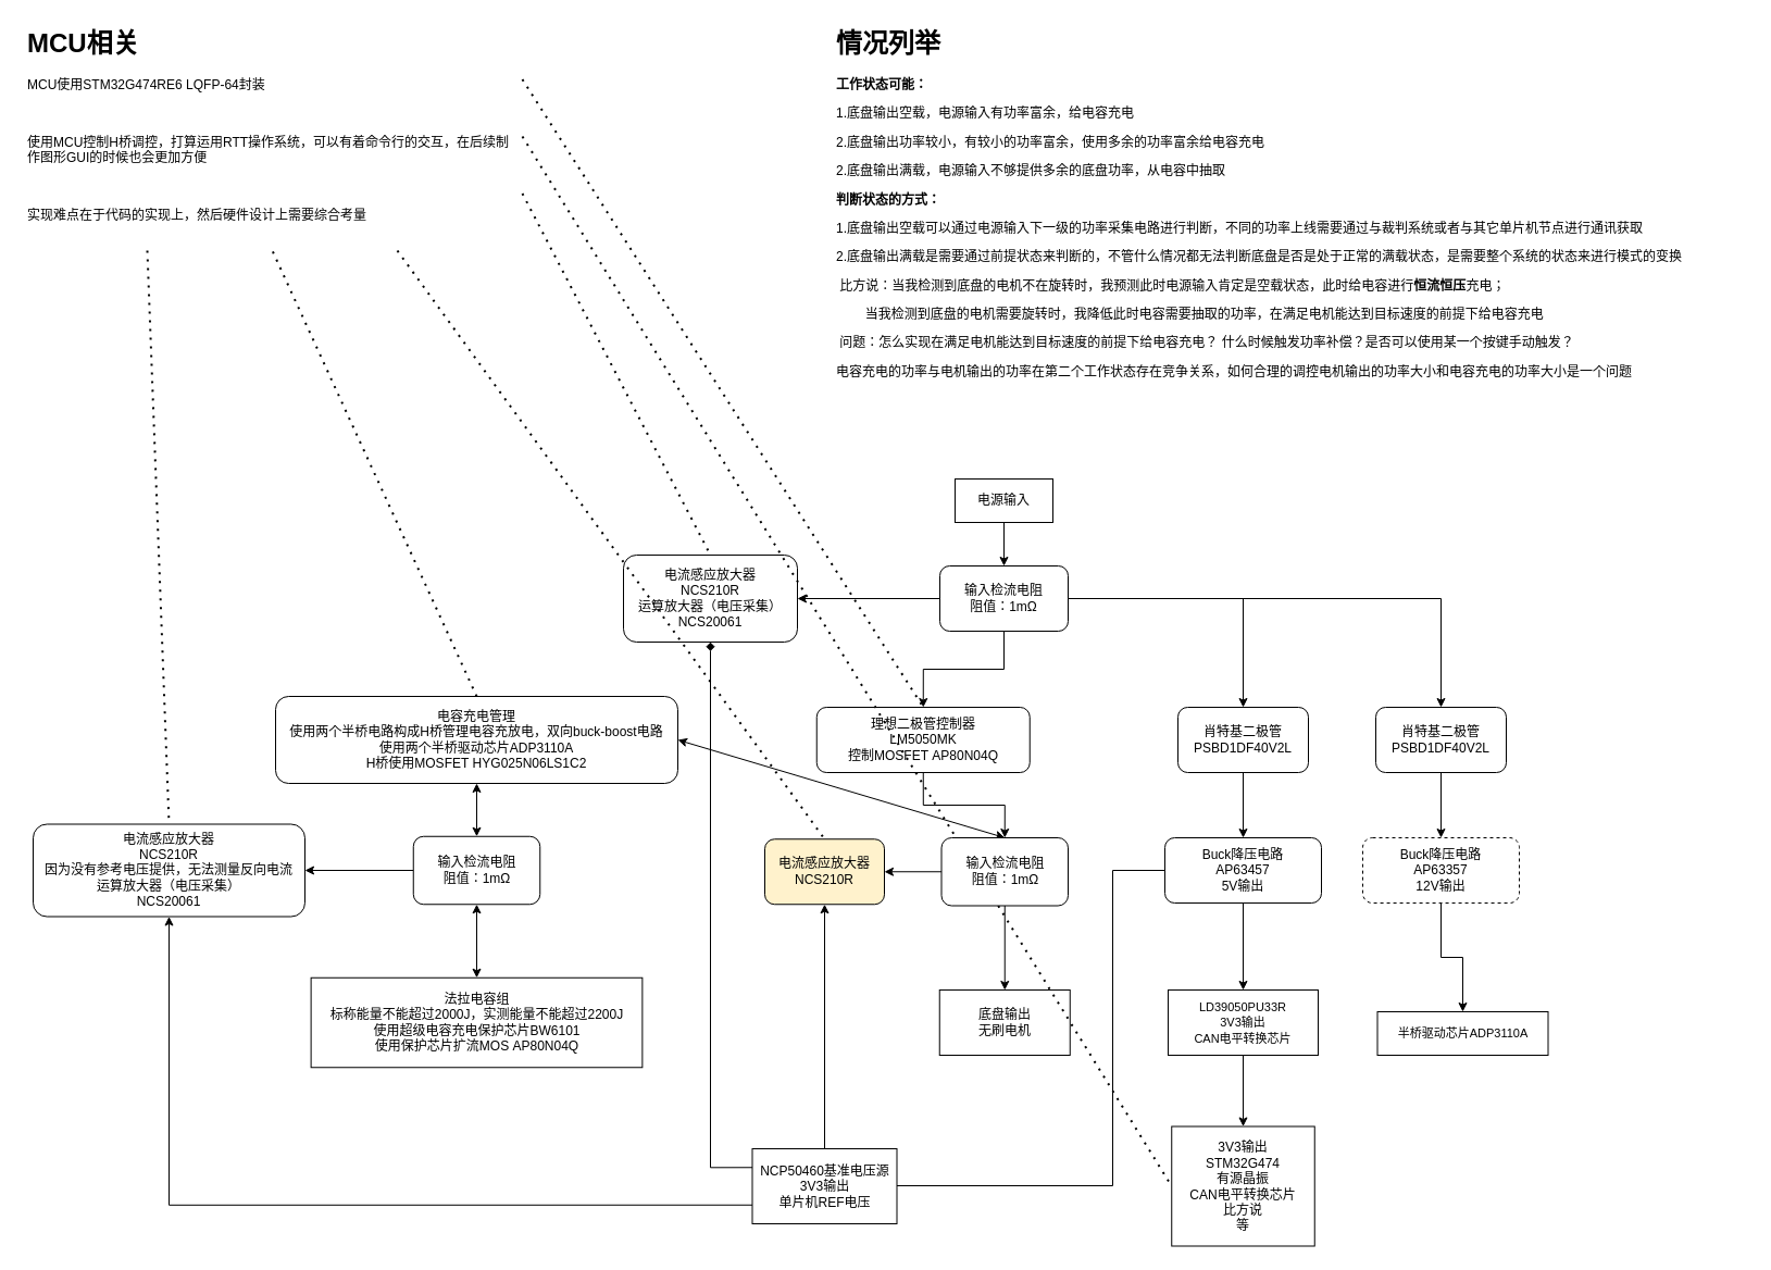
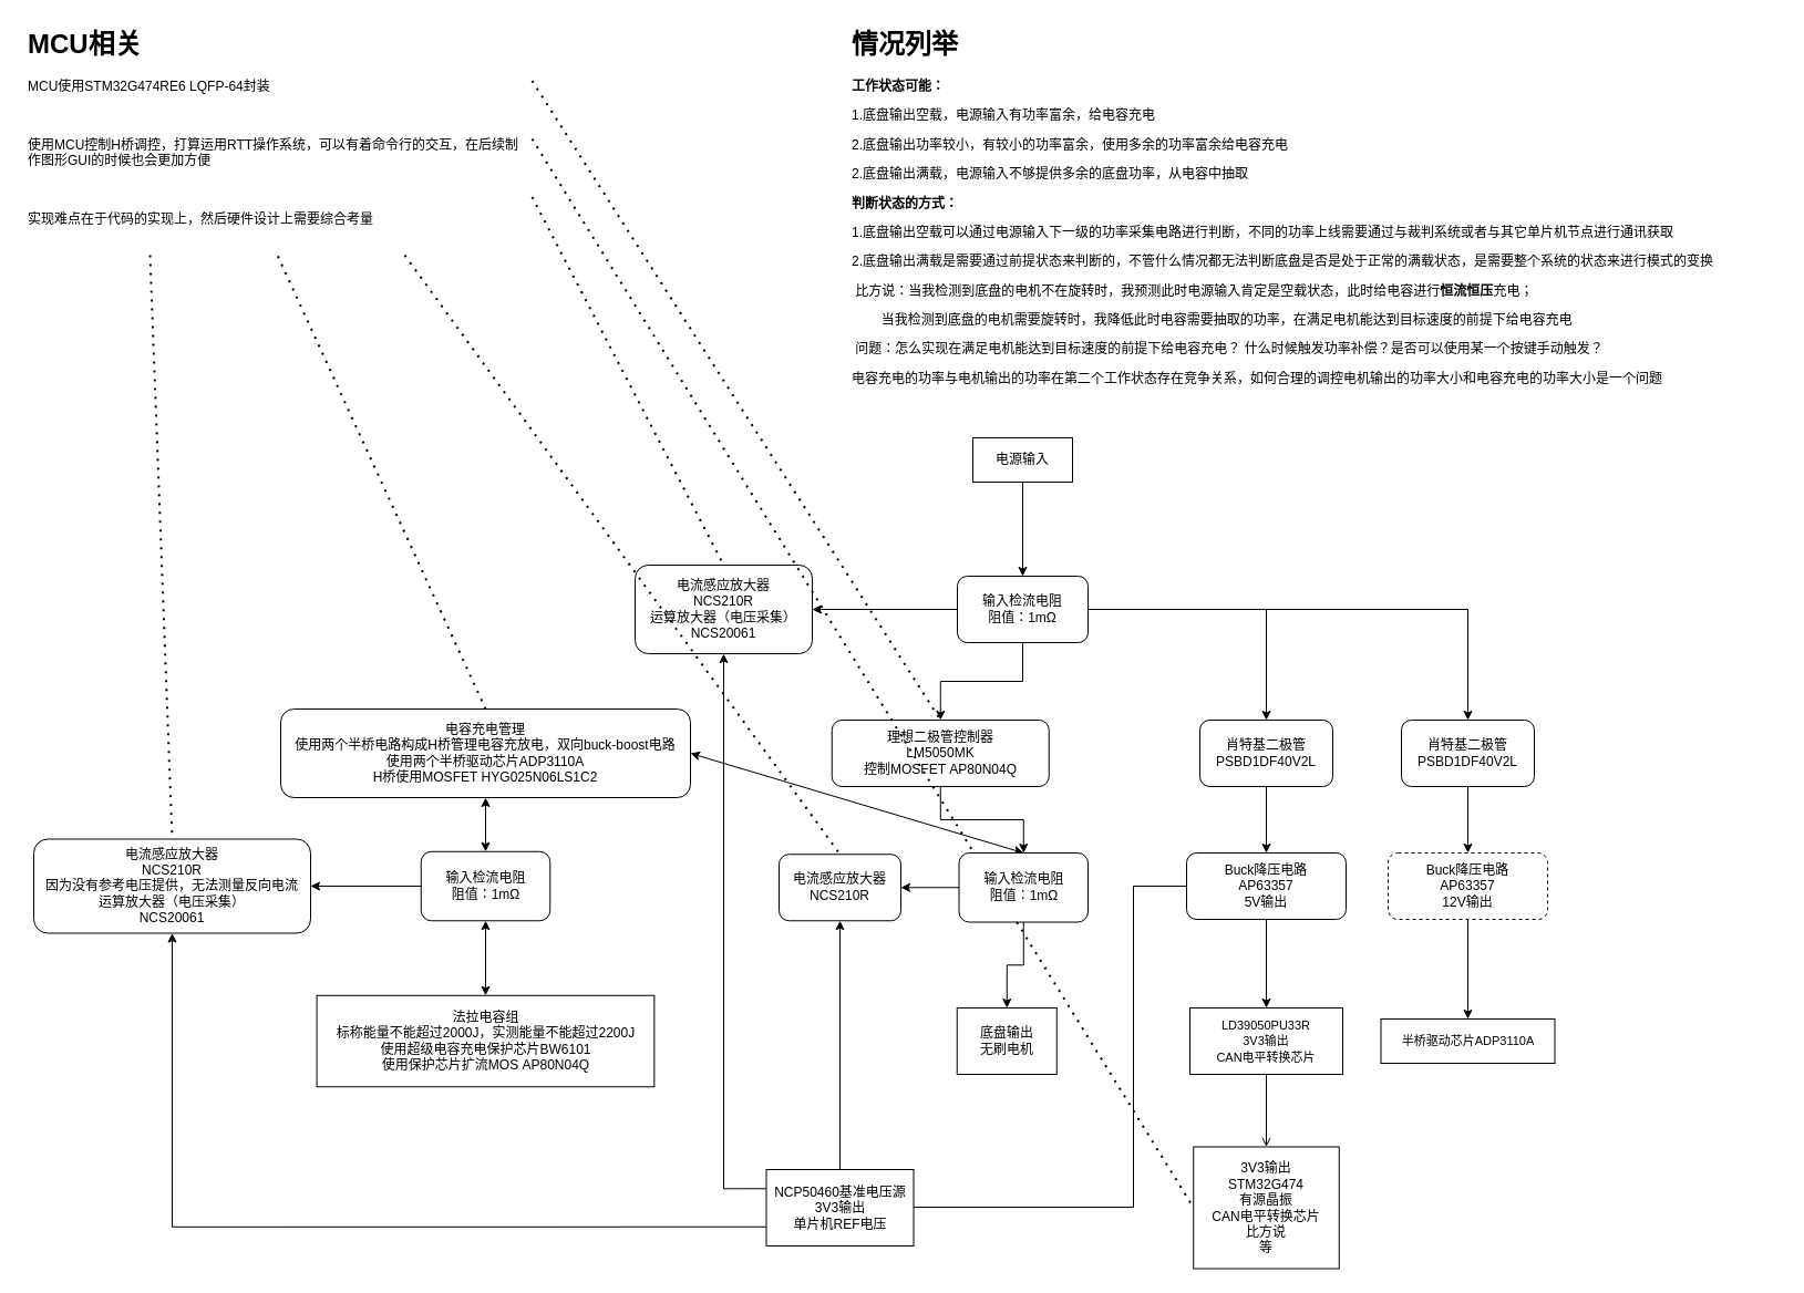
- <mxCell id="3" value="电源输入" style="rounded=0;whiteSpace=wrap;html=1;" parent="1" vertex="1"><mxGeometry x="878" y="440" width="90" height="40" as="geometry" /></mxCell>
+ <mxCell id="3" value="电源输入" style="rounded=0;whiteSpace=wrap;html=1;" parent="1" vertex="1"><mxGeometry x="878" y="395" width="90" height="40" as="geometry" /></mxCell>
- <mxCell id="35" style="edgeStyle=orthogonalEdgeStyle;rounded=0;orthogonalLoop=1;jettySize=auto;html=1;exitX=0;exitY=0.25;exitDx=0;exitDy=0;entryX=0.5;entryY=1;entryDx=0;entryDy=0;endArrow=diamond;" parent="1" source="50" target="10" edge="1"><mxGeometry relative="1" as="geometry"><mxPoint x="696" y="1074.375" as="sourcePoint" /></mxGeometry></mxCell>
+ <mxCell id="35" style="edgeStyle=orthogonalEdgeStyle;rounded=0;orthogonalLoop=1;jettySize=auto;html=1;exitX=0;exitY=0.25;exitDx=0;exitDy=0;entryX=0.5;entryY=1;entryDx=0;entryDy=0;" parent="1" source="50" target="10" edge="1"><mxGeometry relative="1" as="geometry"><mxPoint x="696" y="1074.375" as="sourcePoint" /></mxGeometry></mxCell>
- <mxCell id="17" value="Buck降压电路&lt;br&gt;AP63457&lt;br&gt;5V输出" style="rounded=1;whiteSpace=wrap;html=1;" parent="1" vertex="1"><mxGeometry x="1071" y="770" width="144" height="60" as="geometry" /></mxCell>
+ <mxCell id="17" value="Buck降压电路&lt;br&gt;AP63357&lt;br&gt;5V输出" style="rounded=1;whiteSpace=wrap;html=1;" parent="1" vertex="1"><mxGeometry x="1071" y="770" width="144" height="60" as="geometry" /></mxCell>
- <mxCell id="44" value="电流感应放大器&lt;br&gt;NCS210R" style="rounded=1;whiteSpace=wrap;html=1;fillColor=#fff2cc;" parent="1" vertex="1"><mxGeometry x="703" y="771.25" width="110" height="60" as="geometry" /></mxCell>
+ <mxCell id="44" value="电流感应放大器&lt;br&gt;NCS210R" style="rounded=1;whiteSpace=wrap;html=1;" parent="1" vertex="1"><mxGeometry x="703" y="771.25" width="110" height="60" as="geometry" /></mxCell>
- <mxCell id="2" value="底盘输出&lt;br&gt;无刷电机" style="rounded=0;whiteSpace=wrap;html=1;" parent="1" vertex="1"><mxGeometry x="863.75" y="910" width="120" height="60" as="geometry" /></mxCell>
+ <mxCell id="2" value="底盘输出&lt;br&gt;无刷电机" style="rounded=0;whiteSpace=wrap;html=1;" parent="1" vertex="1"><mxGeometry x="863.75" y="910" width="90" height="60" as="geometry" /></mxCell>
- <mxCell id="46" value="&lt;span style=&quot;font-size: 11px;&quot;&gt;半桥驱动芯片ADP3110A&lt;br&gt;&lt;/span&gt;" style="rounded=0;whiteSpace=wrap;html=1;" parent="1" vertex="1"><mxGeometry x="1266.5" y="930" width="157" height="40" as="geometry" /></mxCell>
+ <mxCell id="46" value="&lt;span style=&quot;font-size: 11px;&quot;&gt;半桥驱动芯片ADP3110A&lt;br&gt;&lt;/span&gt;" style="rounded=0;whiteSpace=wrap;html=1;" parent="1" vertex="1"><mxGeometry x="1246.5" y="920" width="157" height="40" as="geometry" /></mxCell>
- <mxCell id="32" value="" style="edgeStyle=orthogonalEdgeStyle;rounded=0;orthogonalLoop=1;jettySize=auto;exitX=0.5;exitY=1;exitDx=0;exitDy=0;entryX=0.5;entryY=0;entryDx=0;entryDy=0;html=1;" parent="1" source="33" target="18" edge="1"><mxGeometry relative="1" as="geometry" /></mxCell>
+ <mxCell id="32" value="" style="edgeStyle=orthogonalEdgeStyle;rounded=0;orthogonalLoop=1;jettySize=auto;exitX=0.5;exitY=1;exitDx=0;exitDy=0;entryX=0.5;entryY=0;entryDx=0;entryDy=0;html=1;endArrow=open;" parent="1" source="33" target="18" edge="1"><mxGeometry relative="1" as="geometry" /></mxCell>
